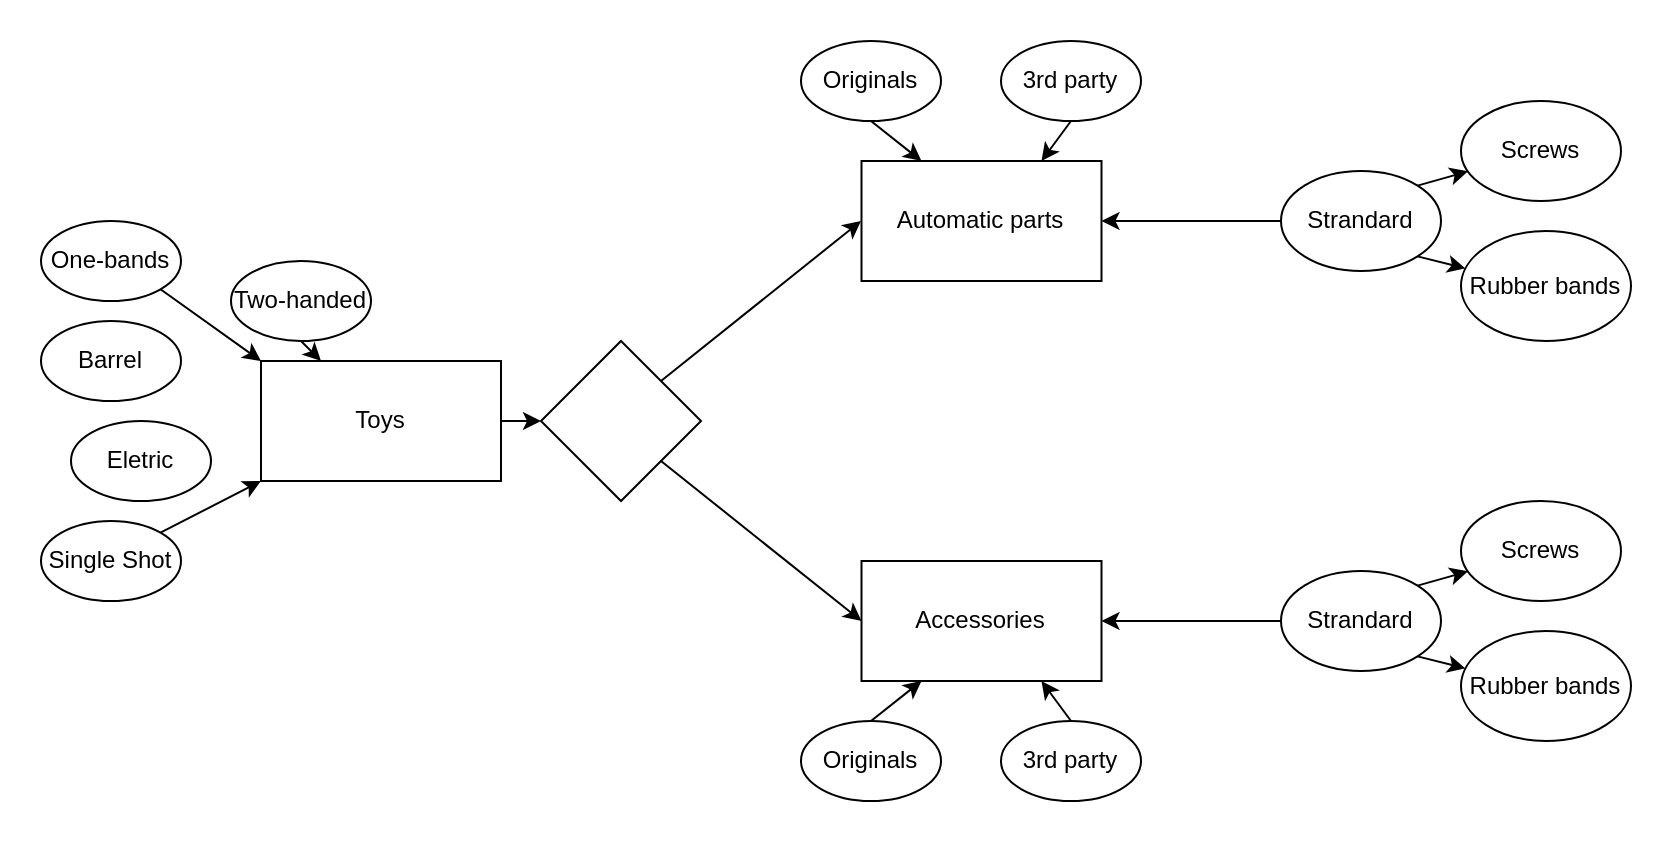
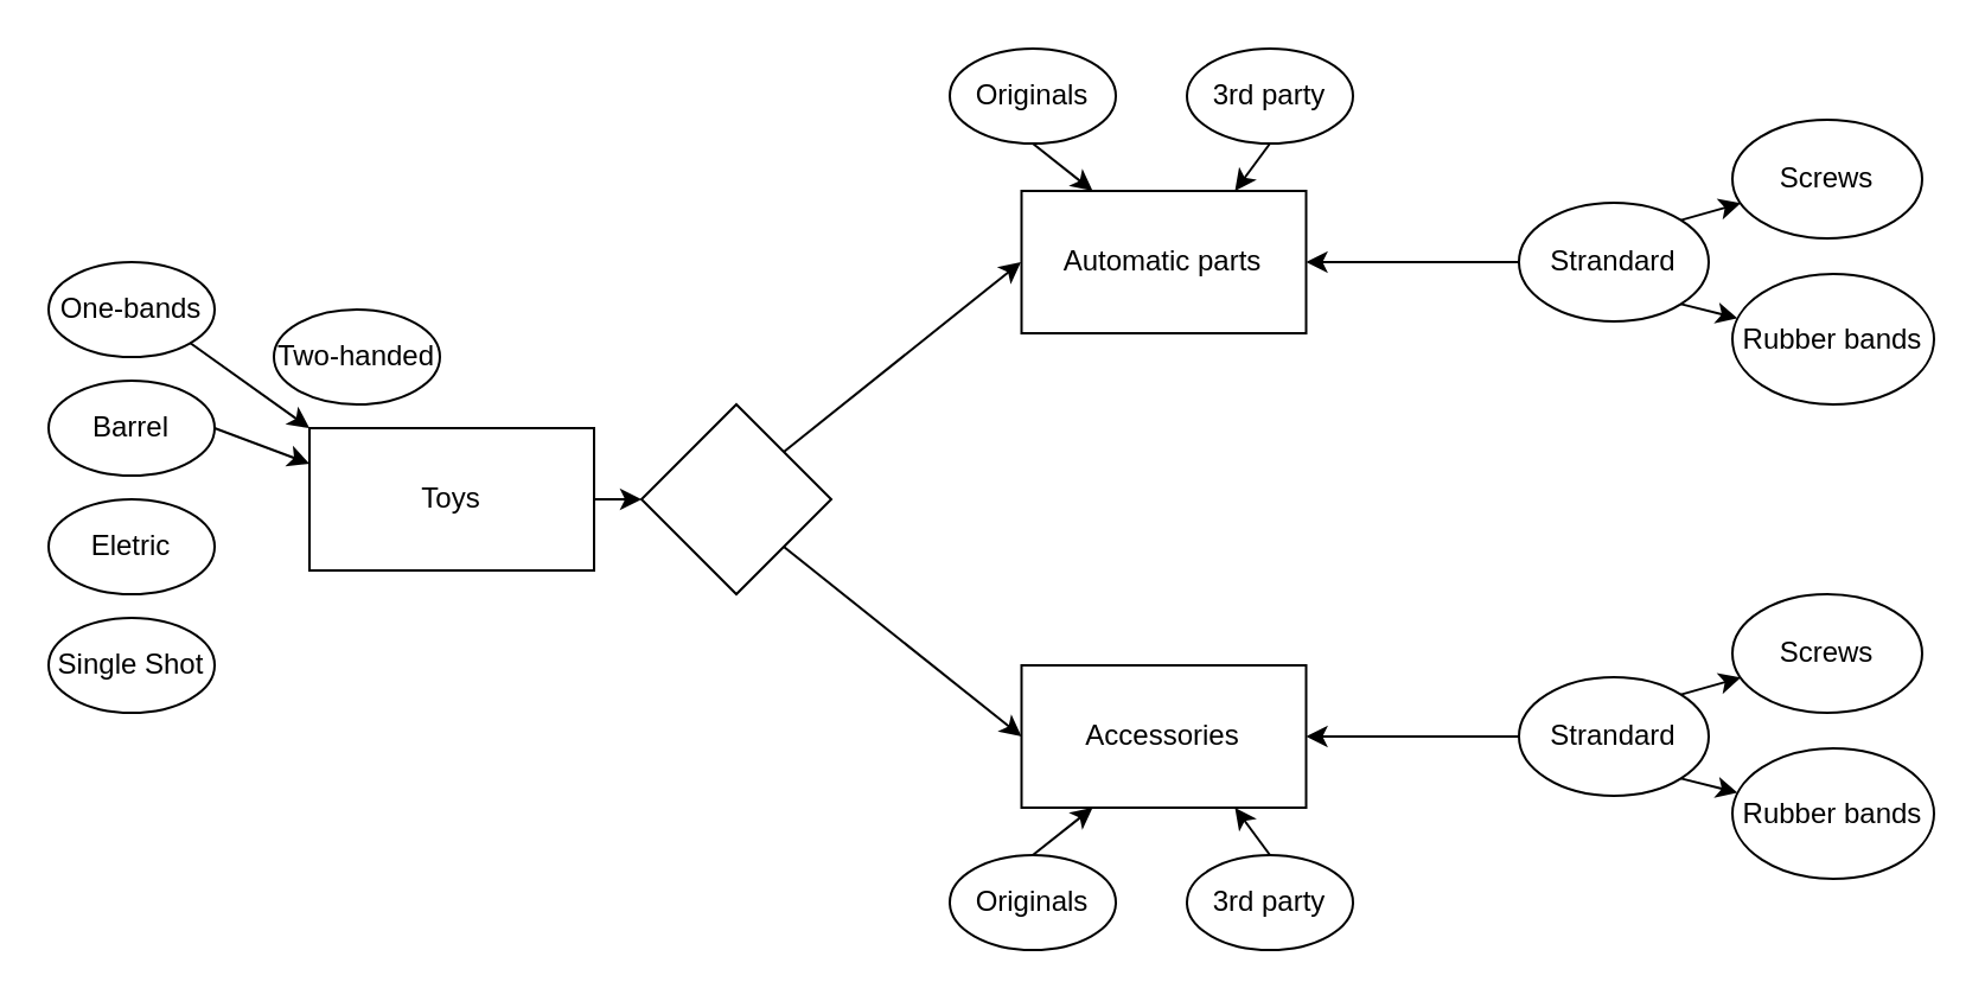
- <mxCell id="21" style="edgeStyle=none;html=1;exitX=0.5;exitY=1;exitDx=0;exitDy=0;entryX=0.25;entryY=0;entryDx=0;entryDy=0;" edge="1" parent="1" source="22" target="3"><mxGeometry relative="1" as="geometry" /></mxCell>
+ <mxCell id="8" style="edgeStyle=none;html=1;exitX=1;exitY=0.5;exitDx=0;exitDy=0;entryX=0;entryY=0.25;entryDx=0;entryDy=0;" edge="1" parent="1" source="9" target="3"><mxGeometry relative="1" as="geometry" /></mxCell>
- <mxCell id="18" value="Eletric" style="ellipse;whiteSpace=wrap;html=1;" vertex="1" parent="1"><mxGeometry x="35" y="210" width="70" height="40" as="geometry" /></mxCell>
+ <mxCell id="18" value="Eletric" style="ellipse;whiteSpace=wrap;html=1;" vertex="1" parent="1"><mxGeometry y="210" width="70" height="40" as="geometry" x="20" /></mxCell>
- <mxCell id="6" style="edgeStyle=none;html=1;exitX=1;exitY=0;exitDx=0;exitDy=0;entryX=0;entryY=1;entryDx=0;entryDy=0;" edge="1" parent="1" source="7" target="3"><mxGeometry relative="1" as="geometry" /></mxCell>
